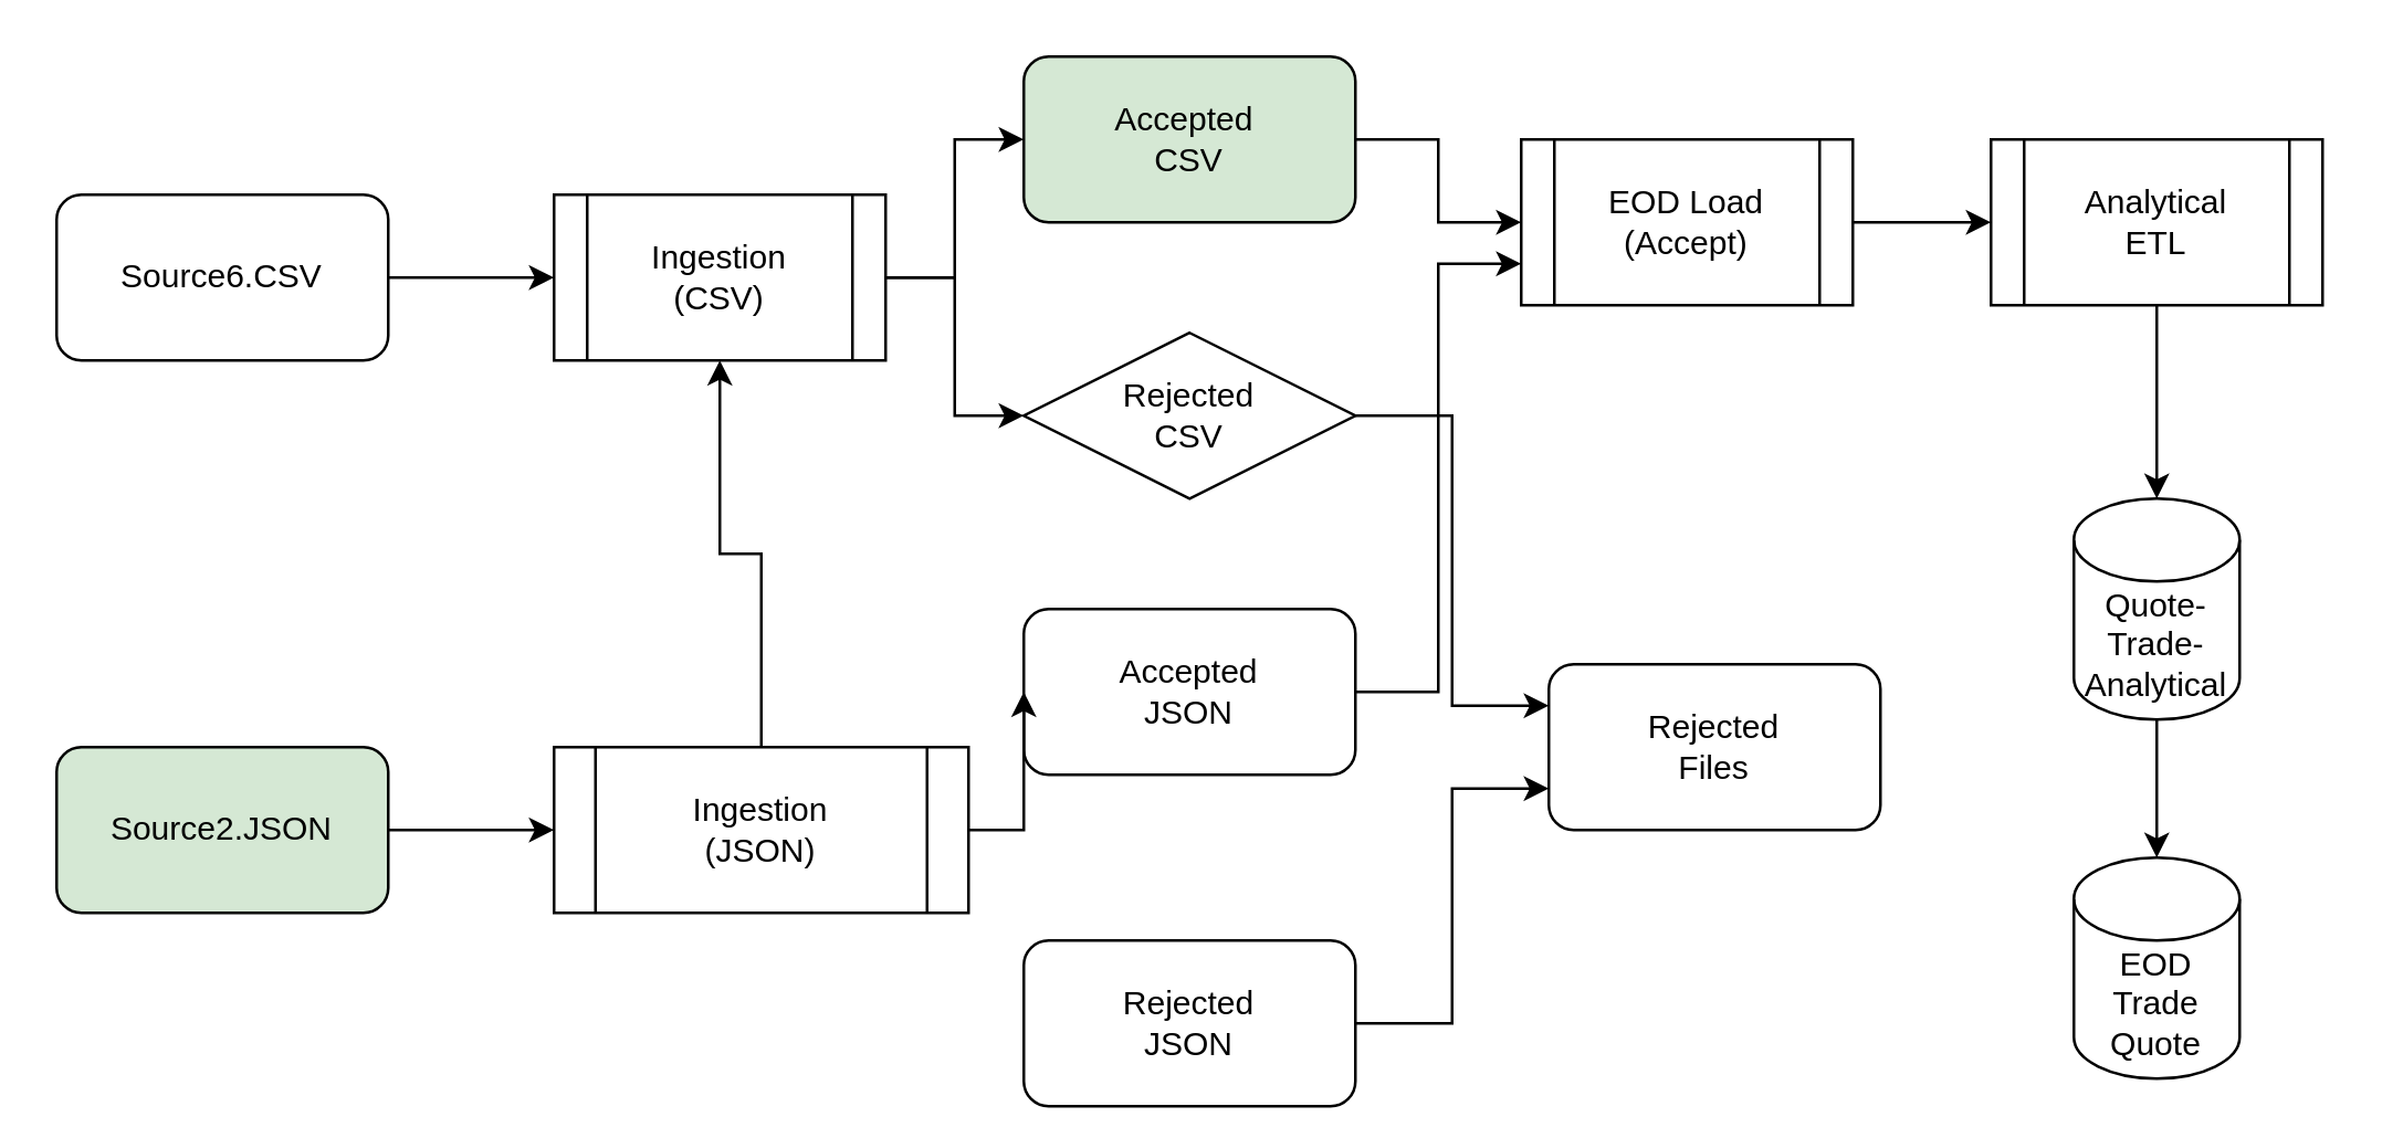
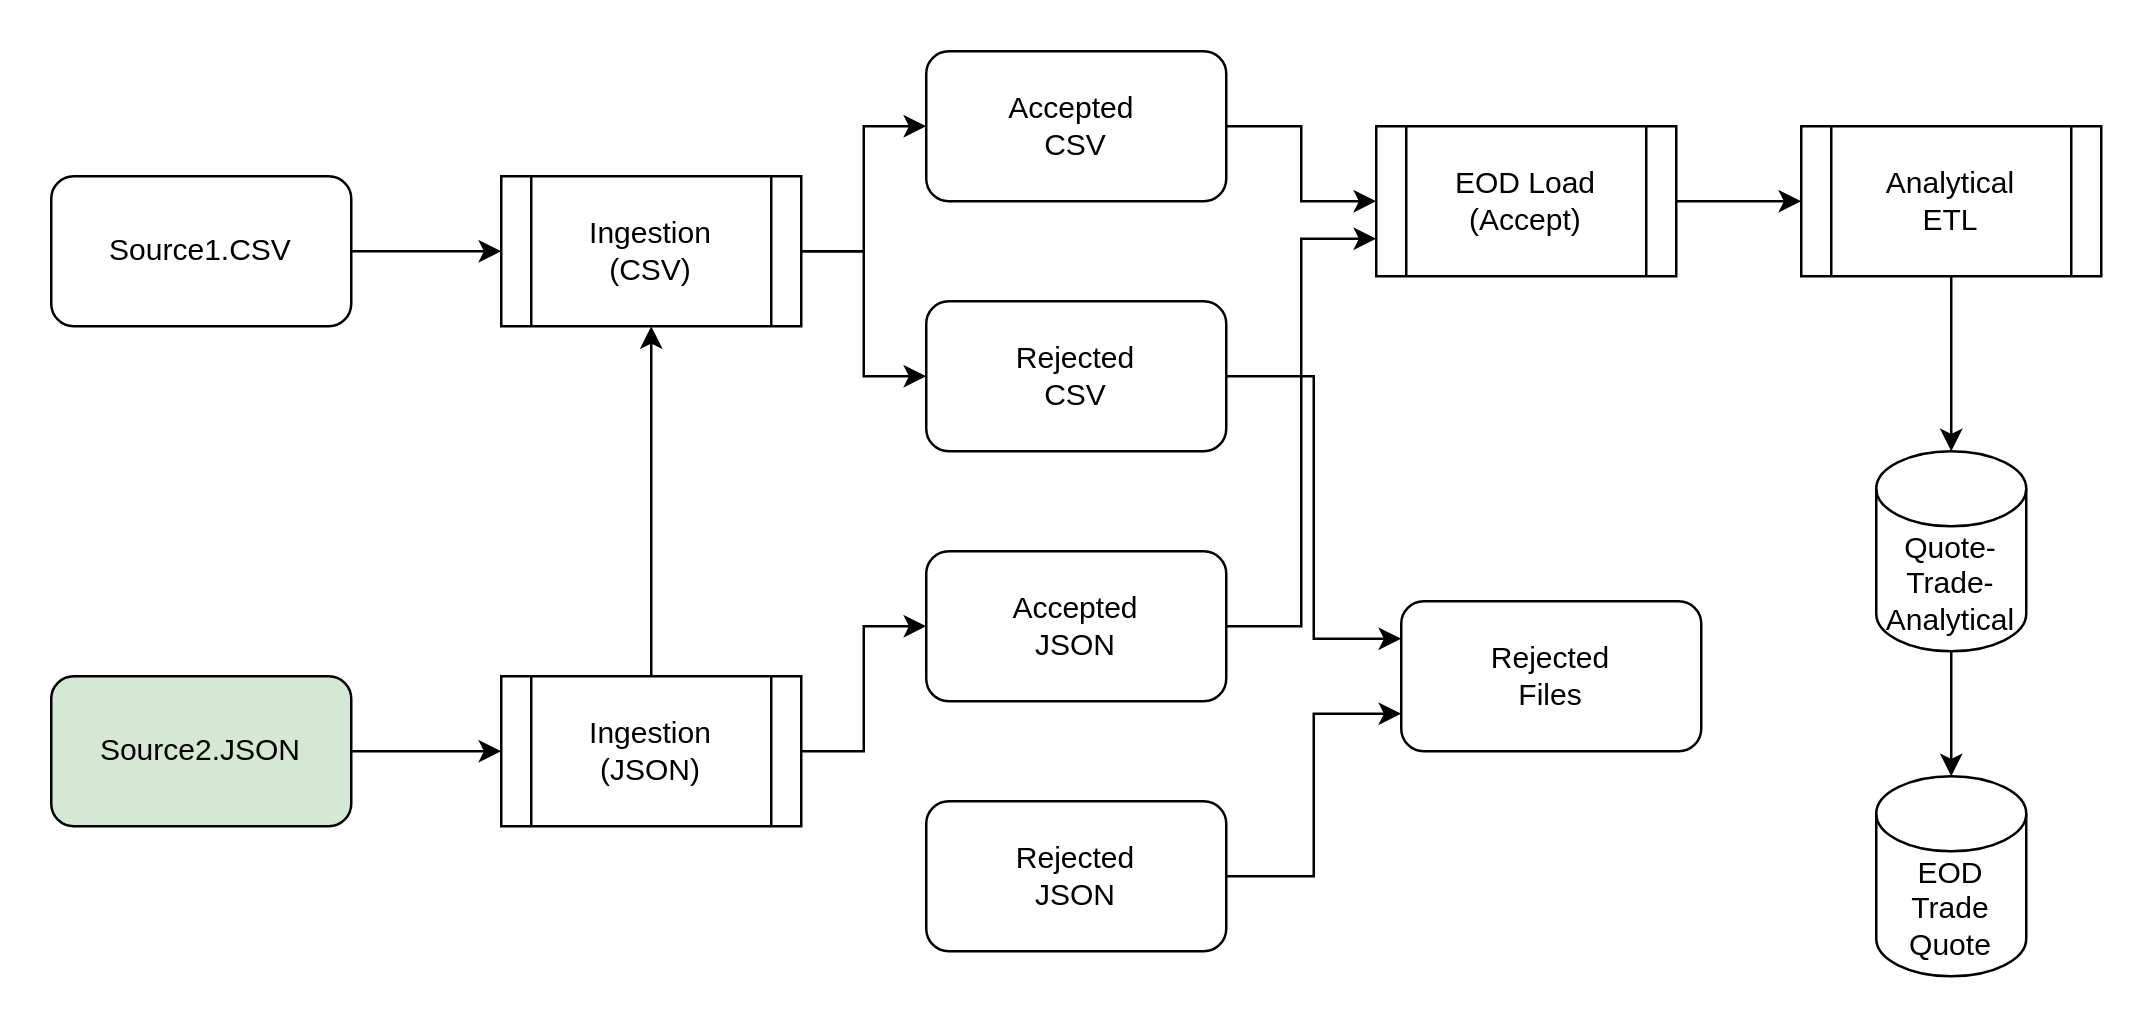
- <mxCell id="10" value="Accepted&amp;nbsp;&lt;br&gt;CSV" style="rounded=1;whiteSpace=wrap;html=1;fillColor=#d5e8d4;" vertex="1" parent="1"><mxGeometry x="370" y="20" width="120" height="60" as="geometry" /></mxCell>
+ <mxCell id="10" value="Accepted&amp;nbsp;&lt;br&gt;CSV" style="rounded=1;whiteSpace=wrap;html=1;" vertex="1" parent="1"><mxGeometry x="370" y="20" width="120" height="60" as="geometry" /></mxCell>
- <mxCell id="25" value="Source6.CSV" style="rounded=1;whiteSpace=wrap;html=1;" vertex="1" parent="1"><mxGeometry x="20" y="70" width="120" height="60" as="geometry" /></mxCell>
+ <mxCell id="25" value="Source1.CSV" style="rounded=1;whiteSpace=wrap;html=1;" vertex="1" parent="1"><mxGeometry x="20" y="70" width="120" height="60" as="geometry" /></mxCell>
- <mxCell id="12" value="Rejected &lt;br&gt;CSV" style="rhombus;whiteSpace=wrap;html=1;" vertex="1" parent="1"><mxGeometry x="370" y="120" width="120" height="60" as="geometry" /></mxCell>
+ <mxCell id="12" value="Rejected &lt;br&gt;CSV" style="rounded=1;whiteSpace=wrap;html=1;" vertex="1" parent="1"><mxGeometry x="370" y="120" width="120" height="60" as="geometry" /></mxCell>
- <mxCell id="20" value="Ingestion&lt;br&gt;(JSON)" style="shape=process;whiteSpace=wrap;html=1;backgroundOutline=1;" vertex="1" parent="1"><mxGeometry x="200" y="270" width="150" height="60" as="geometry" /></mxCell>
+ <mxCell id="20" value="Ingestion&lt;br&gt;(JSON)" style="shape=process;whiteSpace=wrap;html=1;backgroundOutline=1;" vertex="1" parent="1"><mxGeometry x="200" y="270" width="120" height="60" as="geometry" /></mxCell>
- <mxCell id="16" value="Rejected &lt;br&gt;JSON" style="rounded=1;whiteSpace=wrap;html=1;" vertex="1" parent="1"><mxGeometry x="370" y="340" width="120" height="60" as="geometry" /></mxCell>
+ <mxCell id="16" value="Rejected &lt;br&gt;JSON" style="rounded=1;whiteSpace=wrap;html=1;" vertex="1" parent="1"><mxGeometry x="370" y="320" width="120" height="60" as="geometry" /></mxCell>
